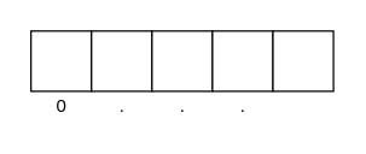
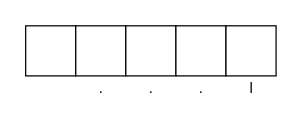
- <mxCell id="7" value="0" style="text;html=1;align=center;verticalAlign=middle;resizable=0;points=[];autosize=1;strokeColor=none;" vertex="1" parent="1"><mxGeometry x="30" y="60" width="20" height="20" as="geometry" /></mxCell>
+ <mxCell id="11" value="l" style="text;html=1;align=center;verticalAlign=middle;resizable=0;points=[];autosize=1;strokeColor=none;" vertex="1" parent="1"><mxGeometry x="190" y="60" width="20" height="20" as="geometry" /></mxCell>
